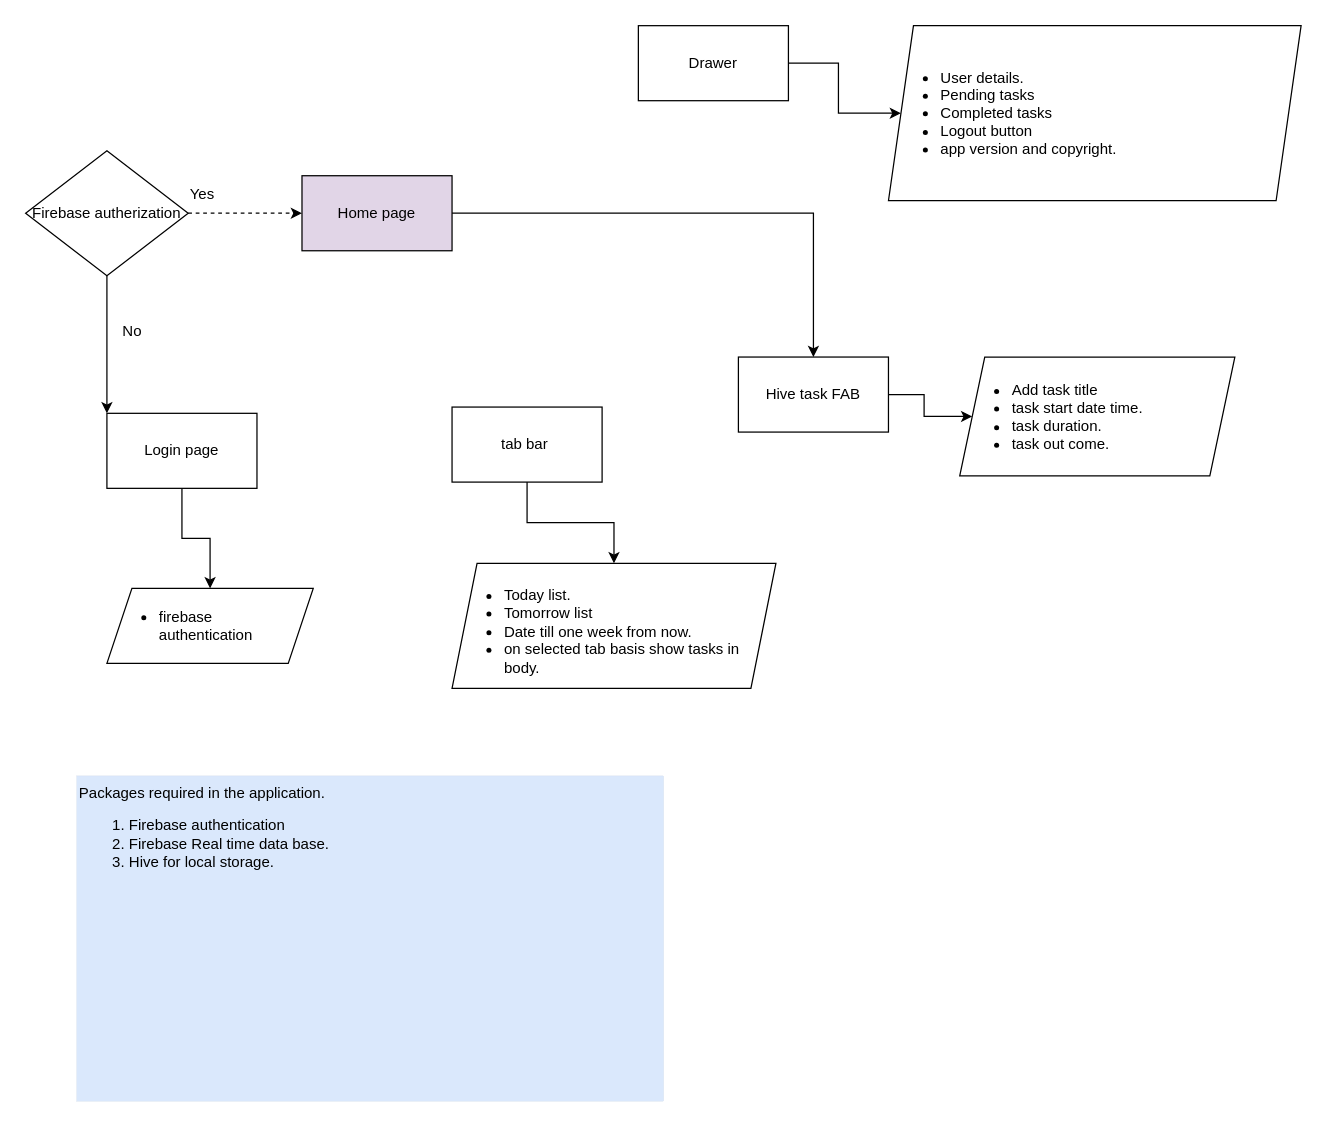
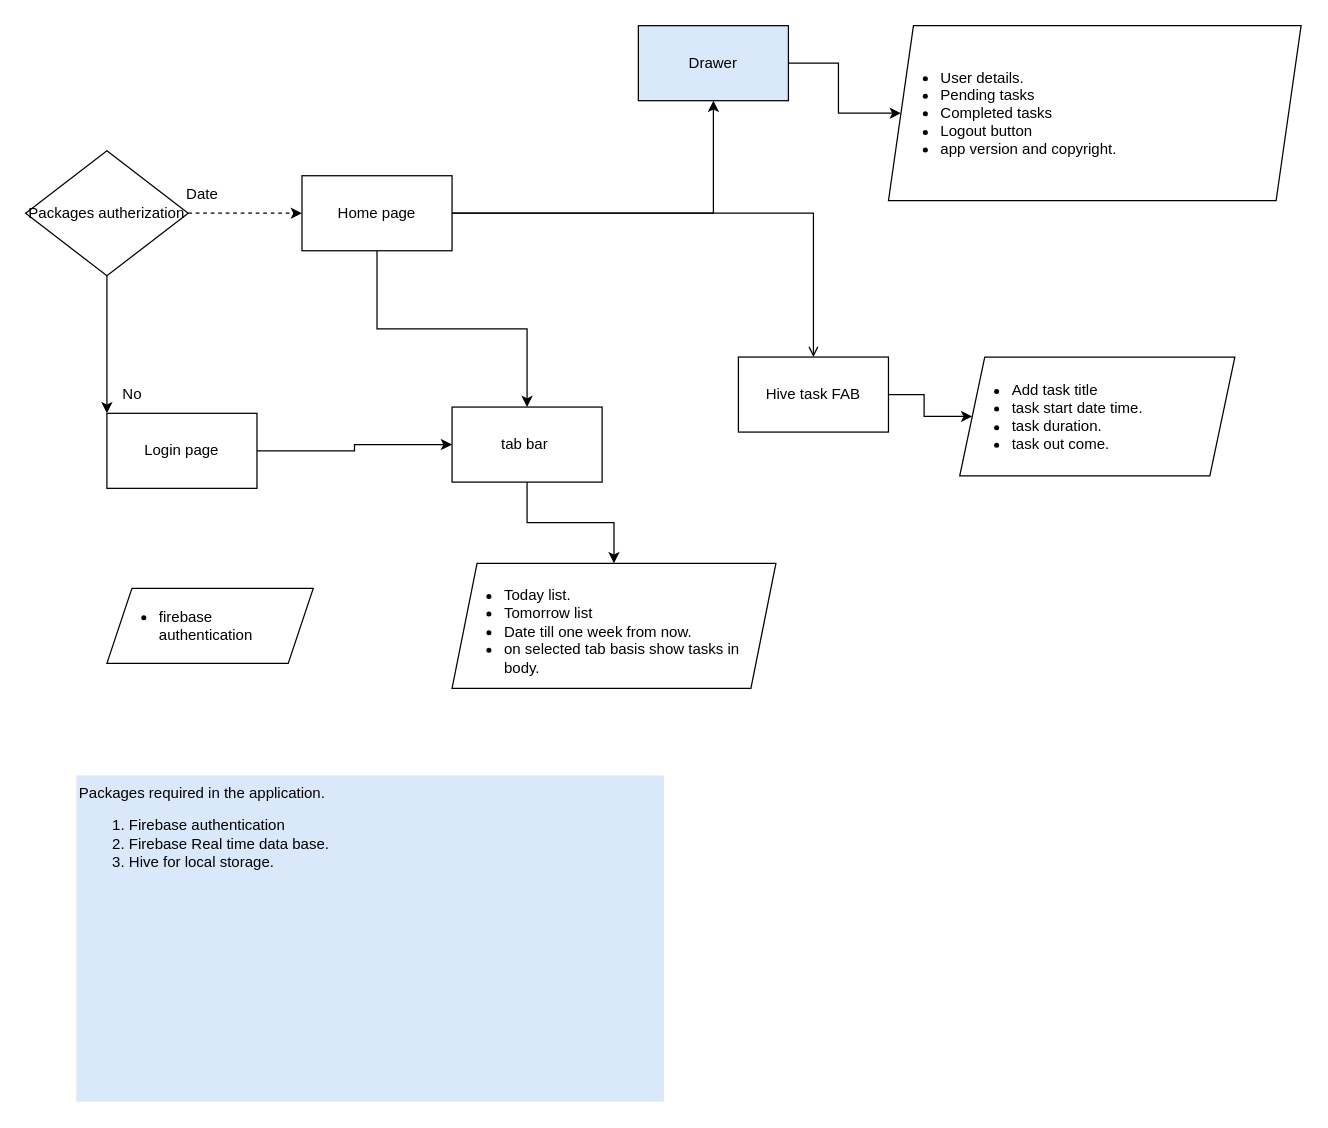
- <mxCell id="16" value="Drawer" style="rounded=0;whiteSpace=wrap;html=1;" vertex="1" parent="1"><mxGeometry x="510" y="20" width="120" height="60" as="geometry" /></mxCell>
+ <mxCell id="16" value="Drawer" style="rounded=0;whiteSpace=wrap;html=1;fillColor=#dae8fc;" vertex="1" parent="1"><mxGeometry x="510" y="20" width="120" height="60" as="geometry" /></mxCell>
+ <mxCell id="5" value="" style="edgeStyle=orthogonalEdgeStyle;rounded=0;orthogonalLoop=1;jettySize=auto;html=1;entryX=0.5;entryY=1;entryDx=0;entryDy=0;" edge="1" parent="1" source="8" target="16"><mxGeometry relative="1" as="geometry"><mxPoint x="510" y="80" as="targetPoint" /></mxGeometry></mxCell>
- <mxCell id="9" value="Yes" style="text;html=1;align=center;verticalAlign=middle;resizable=0;points=[];autosize=1;strokeColor=none;fillColor=none;" vertex="1" parent="1"><mxGeometry x="141" y="140" width="40" height="30" as="geometry" /></mxCell>
+ <mxCell id="9" value="Date" style="text;html=1;align=center;verticalAlign=middle;resizable=0;points=[];autosize=1;strokeColor=none;fillColor=none;" vertex="1" parent="1"><mxGeometry x="141" y="140" width="40" height="30" as="geometry" /></mxCell>
- <mxCell id="4" value="Firebase autherization" style="rhombus;whiteSpace=wrap;html=1;" vertex="1" parent="1"><mxGeometry x="20" y="120" width="130" height="100" as="geometry" /></mxCell>
+ <mxCell id="4" value="Packages autherization" style="rhombus;whiteSpace=wrap;html=1;" vertex="1" parent="1"><mxGeometry x="20" y="120" width="130" height="100" as="geometry" /></mxCell>
- <mxCell id="8" value="Home page" style="rounded=0;whiteSpace=wrap;html=1;fillColor=#e1d5e7;" vertex="1" parent="1"><mxGeometry x="241" y="140" width="120" height="60" as="geometry" /></mxCell>
+ <mxCell id="8" value="Home page" style="rounded=0;whiteSpace=wrap;html=1;" vertex="1" parent="1"><mxGeometry x="241" y="140" width="120" height="60" as="geometry" /></mxCell>
+ <mxCell id="6" value="" style="edgeStyle=orthogonalEdgeStyle;rounded=0;orthogonalLoop=1;jettySize=auto;html=1;" edge="1" parent="1" source="8" target="14"><mxGeometry relative="1" as="geometry" /></mxCell>
- <mxCell id="12" value="No" style="text;html=1;align=center;verticalAlign=middle;resizable=0;points=[];autosize=1;strokeColor=none;fillColor=none;" vertex="1" parent="1"><mxGeometry x="85" y="250" width="40" height="30" as="geometry" /></mxCell>
+ <mxCell id="12" value="No" style="text;html=1;align=center;verticalAlign=middle;resizable=0;points=[];autosize=1;strokeColor=none;fillColor=none;" vertex="1" parent="1"><mxGeometry x="85" y="300" width="40" height="30" as="geometry" /></mxCell>
- <mxCell id="7" value="" style="edgeStyle=orthogonalEdgeStyle;rounded=0;orthogonalLoop=1;jettySize=auto;html=1;" edge="1" parent="1" source="8" target="18"><mxGeometry relative="1" as="geometry" /></mxCell>
+ <mxCell id="7" value="" style="edgeStyle=orthogonalEdgeStyle;rounded=0;orthogonalLoop=1;jettySize=auto;html=1;endArrow=open;" edge="1" parent="1" source="8" target="18"><mxGeometry relative="1" as="geometry" /></mxCell>
- <mxCell id="10" value="" style="edgeStyle=orthogonalEdgeStyle;rounded=0;orthogonalLoop=1;jettySize=auto;html=1;" edge="1" parent="1" source="11" target="22"><mxGeometry relative="1" as="geometry" /></mxCell>
+ <mxCell id="10" value="" style="edgeStyle=orthogonalEdgeStyle;rounded=0;orthogonalLoop=1;jettySize=auto;html=1;" edge="1" parent="1" source="11" target="14"><mxGeometry relative="1" as="geometry" /></mxCell>
